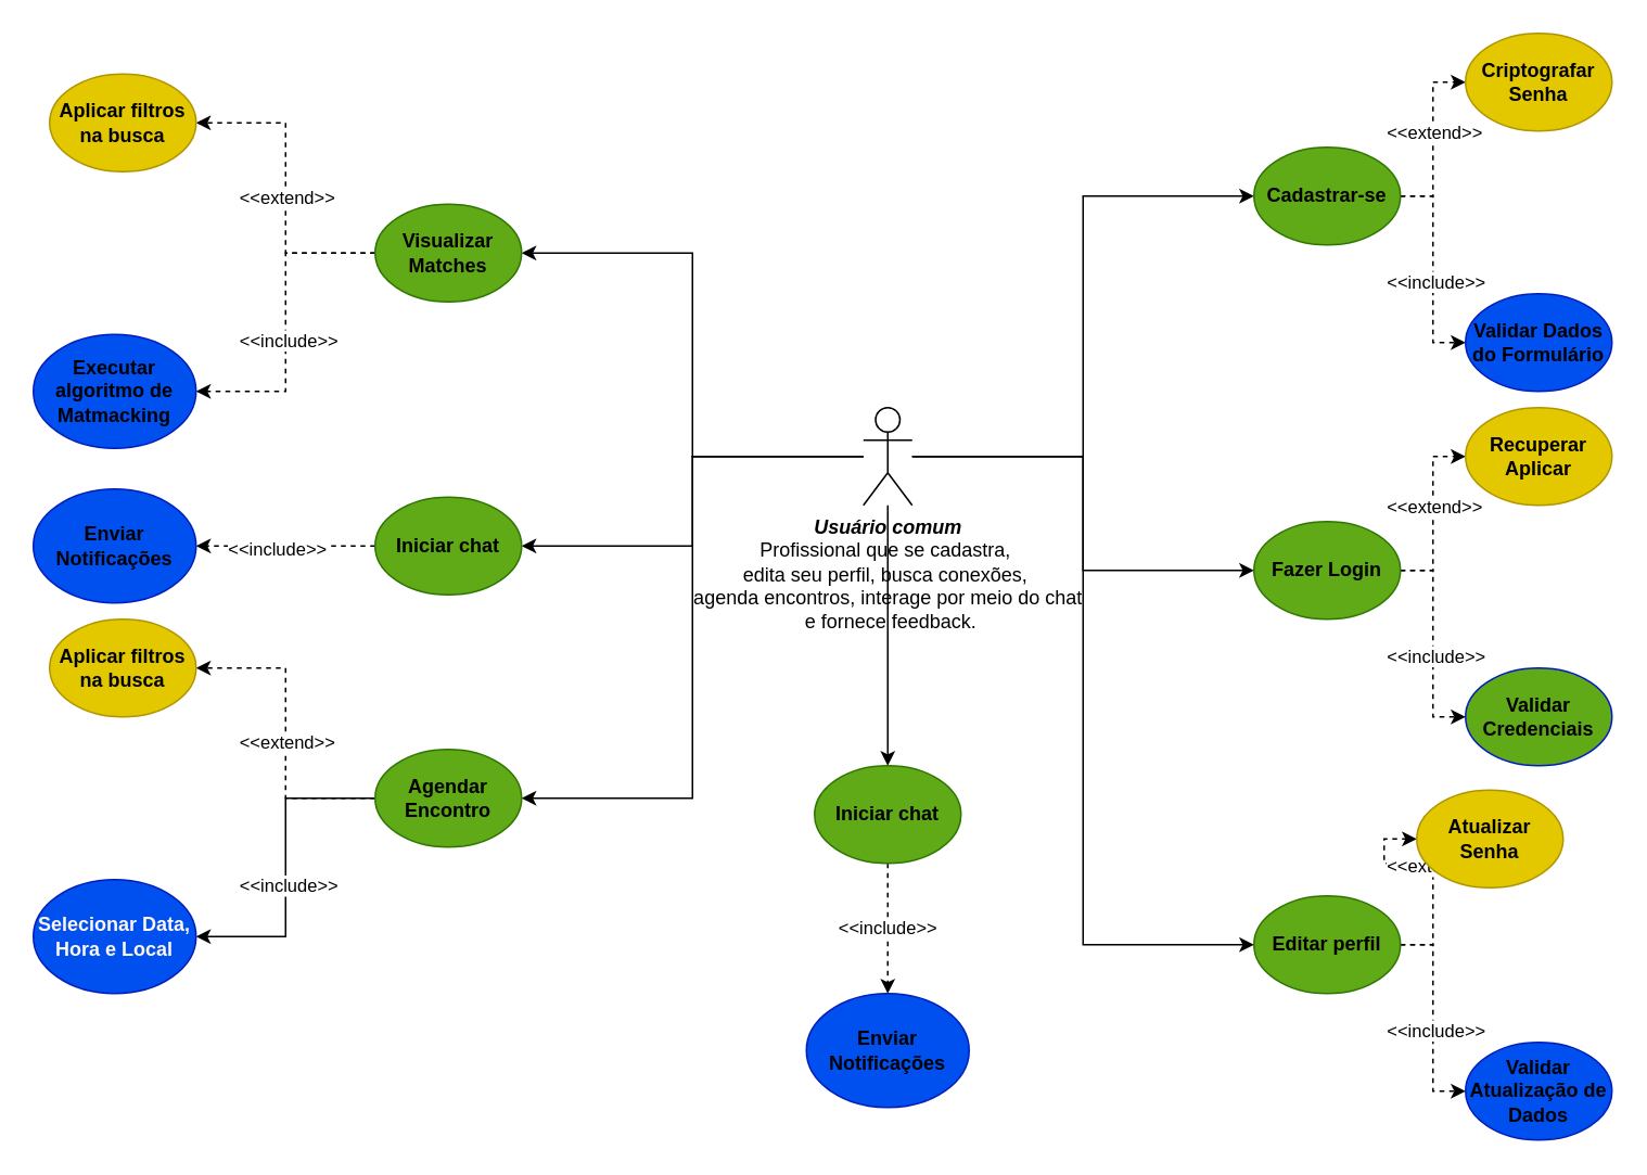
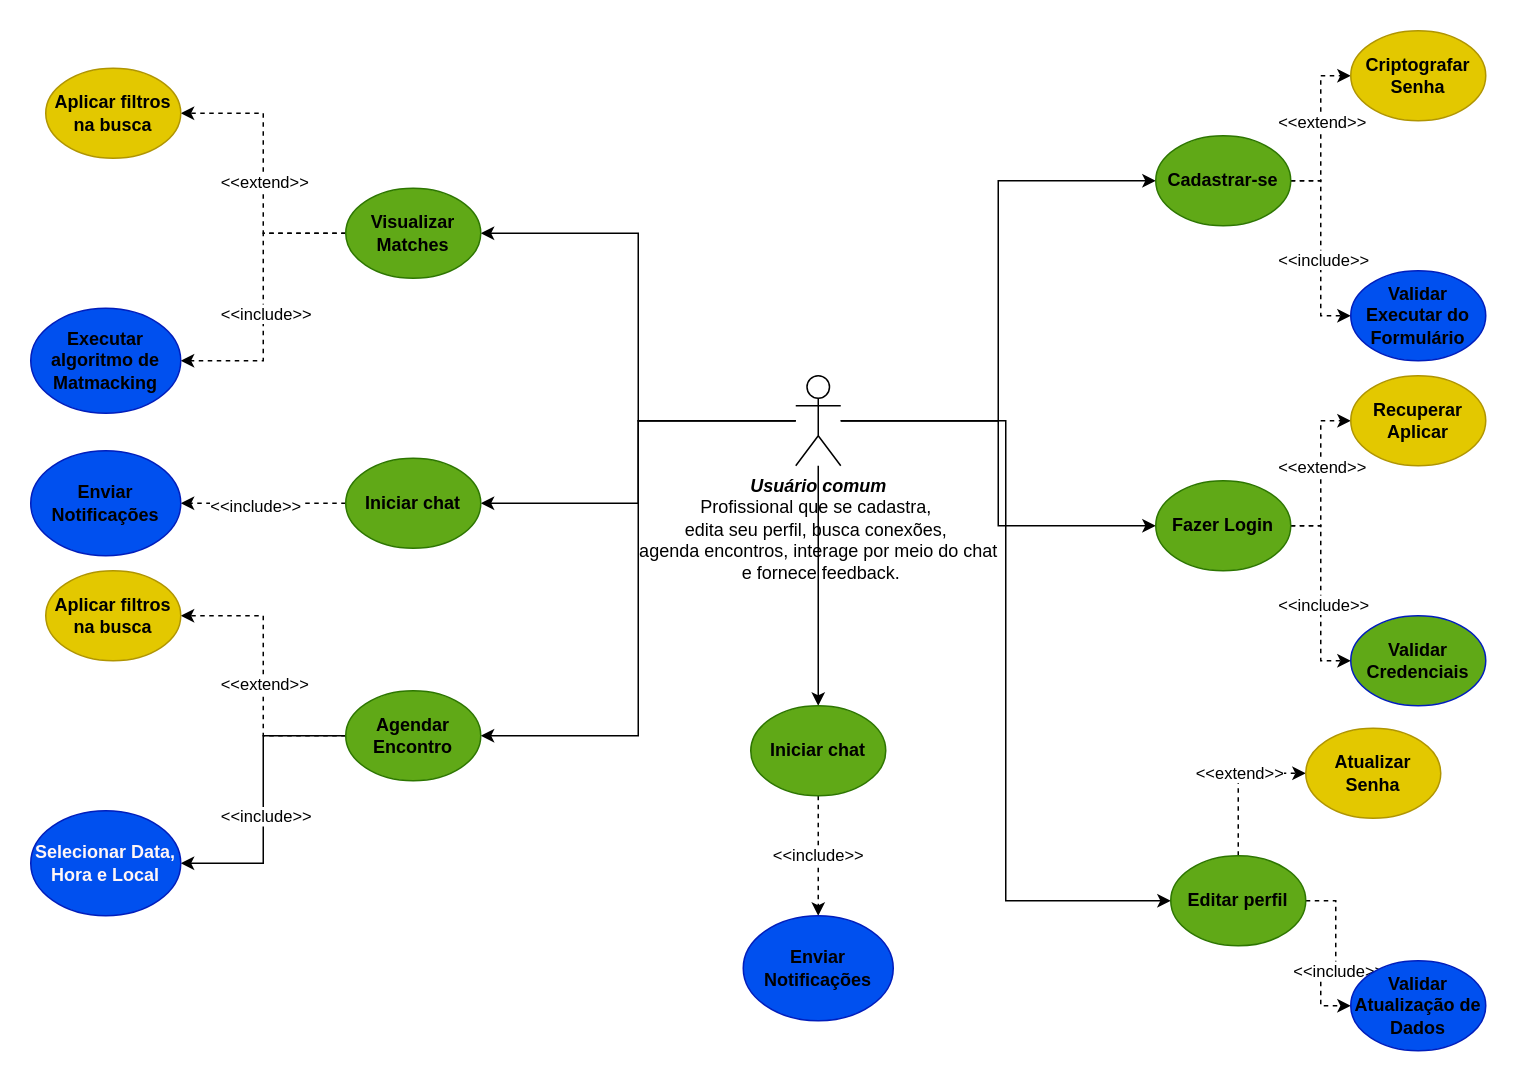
- <mxCell id="16" value="&lt;font style=&quot;color: light-dark(rgb(0, 0, 0), rgb(255, 246, 246));&quot;&gt;&lt;b&gt;Validar Dados do Formulário&lt;/b&gt;&lt;/font&gt;" style="ellipse;whiteSpace=wrap;html=1;fillColor=#0050ef;fontColor=#ffffff;strokeColor=#001DBC;" vertex="1" parent="10"><mxGeometry x="130" y="160" width="90" height="60" as="geometry" /></mxCell>
+ <mxCell id="16" value="&lt;font style=&quot;color: light-dark(rgb(0, 0, 0), rgb(255, 246, 246));&quot;&gt;&lt;b&gt;Validar Executar do Formulário&lt;/b&gt;&lt;/font&gt;" style="ellipse;whiteSpace=wrap;html=1;fillColor=#0050ef;fontColor=#ffffff;strokeColor=#001DBC;" vertex="1" parent="10"><mxGeometry x="130" y="160" width="90" height="60" as="geometry" /></mxCell>
- <mxCell id="31" value="&lt;font style=&quot;color: light-dark(rgb(0, 0, 0), rgb(255, 255, 255));&quot;&gt;&lt;b&gt;Editar perfil&lt;/b&gt;&lt;/font&gt;" style="ellipse;whiteSpace=wrap;html=1;fillColor=#60a917;fontColor=#ffffff;strokeColor=#2D7600;" vertex="1" parent="26"><mxGeometry y="70" width="90" height="60" as="geometry" /></mxCell>
+ <mxCell id="31" value="&lt;font style=&quot;color: light-dark(rgb(0, 0, 0), rgb(255, 255, 255));&quot;&gt;&lt;b&gt;Editar perfil&lt;/b&gt;&lt;/font&gt;" style="ellipse;whiteSpace=wrap;html=1;fillColor=#60a917;fontColor=#ffffff;strokeColor=#2D7600;" vertex="1" parent="26"><mxGeometry x="10" y="90" width="90" height="60" as="geometry" /></mxCell>
